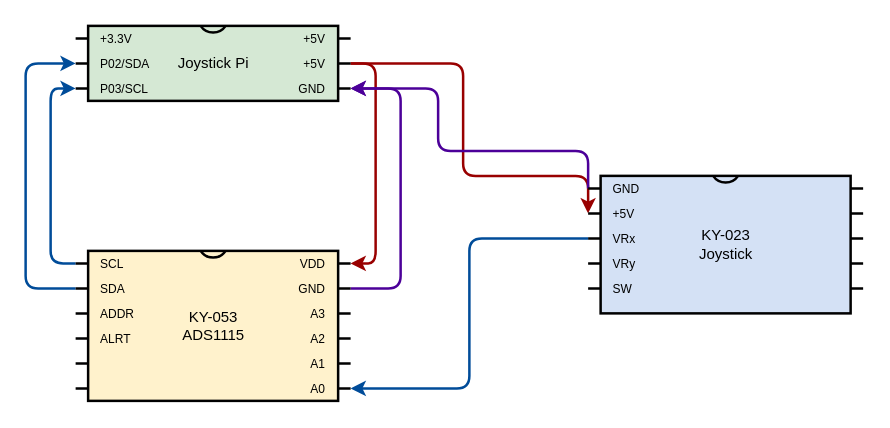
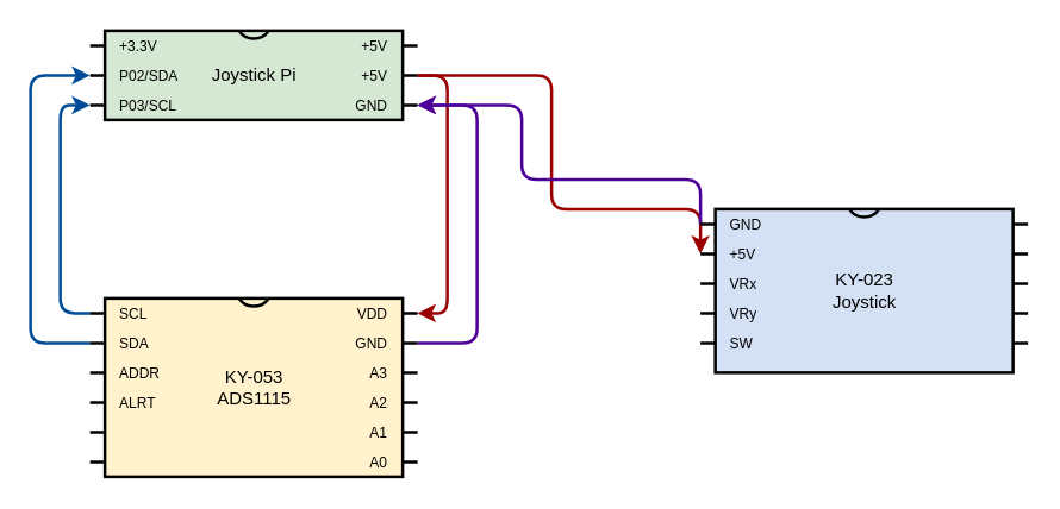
- <mxCell id="10" style="edgeStyle=orthogonalEdgeStyle;rounded=1;orthogonalLoop=1;jettySize=auto;html=1;exitX=0;exitY=0;exitDx=0;exitDy=50;exitPerimeter=0;entryX=1;entryY=0;entryDx=0;entryDy=110;entryPerimeter=0;startArrow=none;startFill=0;endArrow=classic;endFill=1;strokeWidth=2;strokeColor=#004C99;" parent="1" source="11" target="8" edge="1"><mxGeometry relative="1" as="geometry" /></mxCell>
